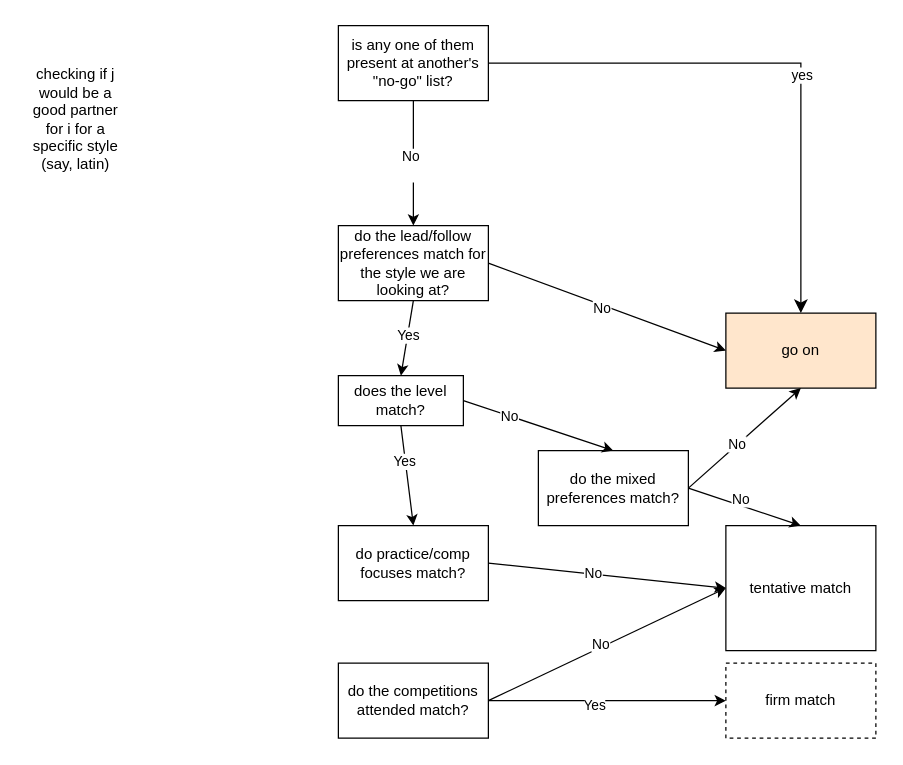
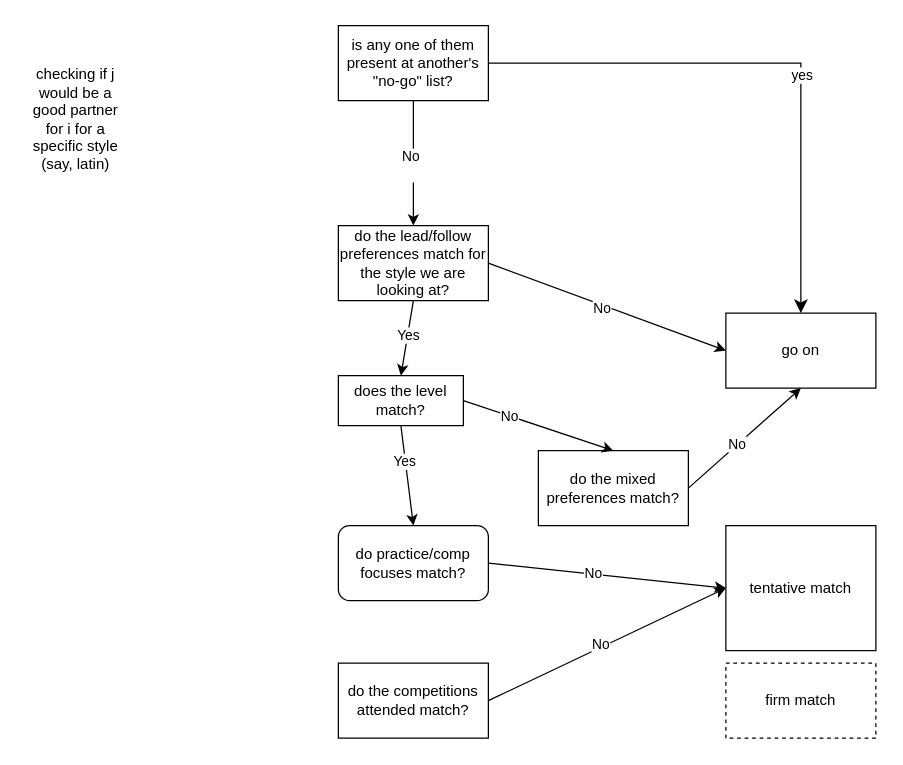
- <mxCell id="8" value="go on" style="rounded=0;whiteSpace=wrap;html=1;fillColor=#ffe6cc;" vertex="1" parent="1"><mxGeometry x="580" y="250" width="120" height="60" as="geometry" /></mxCell>
+ <mxCell id="8" value="go on" style="rounded=0;whiteSpace=wrap;html=1;" vertex="1" parent="1"><mxGeometry x="580" y="250" width="120" height="60" as="geometry" /></mxCell>
- <mxCell id="30" value="" style="endArrow=classic;html=1;rounded=0;exitX=1;exitY=0.5;exitDx=0;exitDy=0;entryX=0.5;entryY=0;entryDx=0;entryDy=0;" edge="1" parent="1" source="11" target="15"><mxGeometry width="50" height="50" relative="1" as="geometry"><mxPoint x="550" y="400" as="sourcePoint" /><mxPoint x="600" y="350" as="targetPoint" /></mxGeometry></mxCell>
- <mxCell id="31" value="No" style="edgeLabel;html=1;align=center;verticalAlign=middle;resizable=0;points=[];" vertex="1" connectable="0" parent="30"><mxGeometry x="-0.114" y="5" relative="1" as="geometry"><mxPoint as="offset" /></mxGeometry></mxCell>
- <mxCell id="12" value="do practice/comp focuses match?" style="rounded=0;whiteSpace=wrap;html=1;" vertex="1" parent="1"><mxGeometry x="270" y="420" width="120" height="60" as="geometry" /></mxCell>
+ <mxCell id="12" value="do practice/comp focuses match?" style="whiteSpace=wrap;html=1;rounded=1;" vertex="1" parent="1"><mxGeometry x="270" y="420" width="120" height="60" as="geometry" /></mxCell>
- <mxCell id="22" value="" style="endArrow=classic;html=1;rounded=0;exitX=1;exitY=0.5;exitDx=0;exitDy=0;entryX=0;entryY=0.5;entryDx=0;entryDy=0;" edge="1" parent="1" source="13" target="14"><mxGeometry width="50" height="50" relative="1" as="geometry"><mxPoint x="430" y="580" as="sourcePoint" /><mxPoint x="480" y="530" as="targetPoint" /></mxGeometry></mxCell>
- <mxCell id="23" value="Yes" style="edgeLabel;html=1;align=center;verticalAlign=middle;resizable=0;points=[];" vertex="1" connectable="0" parent="22"><mxGeometry x="-0.119" y="-3" relative="1" as="geometry"><mxPoint as="offset" /></mxGeometry></mxCell>
